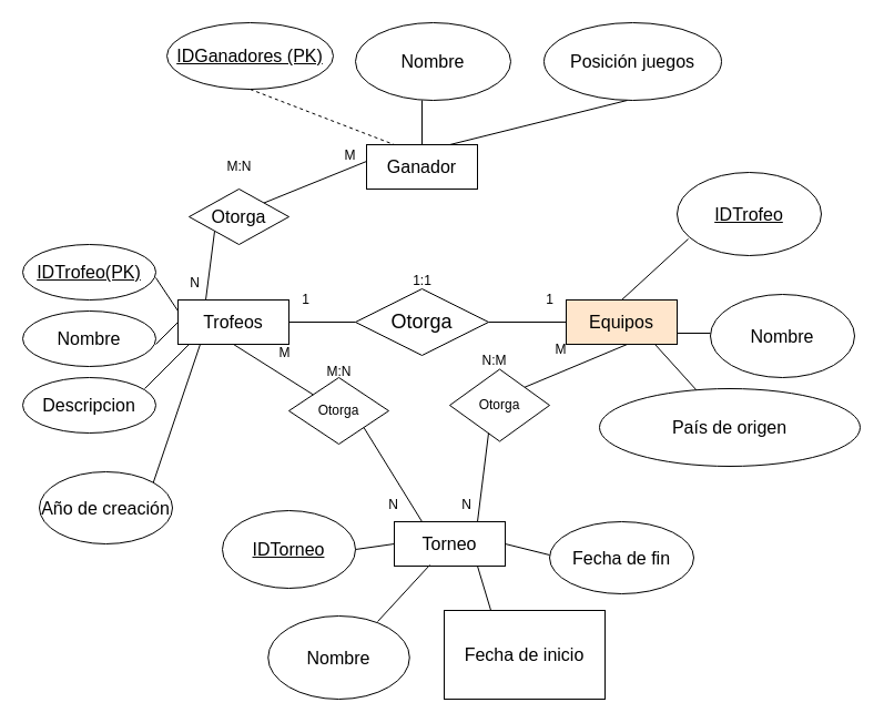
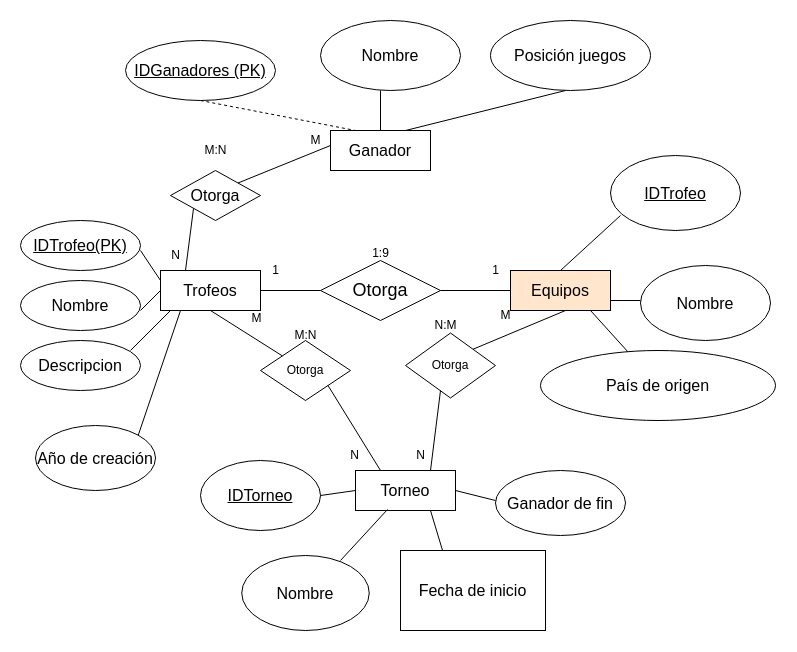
- <mxCell id="18" value="&lt;font style=&quot;font-size: 16px;&quot;&gt;&lt;u&gt;IDGanadores (PK)&lt;/u&gt;&lt;/font&gt;" style="ellipse;whiteSpace=wrap;html=1;align=center;" parent="1" vertex="1"><mxGeometry x="150" width="150" height="60" as="geometry" y="20" /></mxCell>
+ <mxCell id="18" value="&lt;font style=&quot;font-size: 16px;&quot;&gt;&lt;u&gt;IDGanadores (PK)&lt;/u&gt;&lt;/font&gt;" style="ellipse;whiteSpace=wrap;html=1;align=center;" parent="1" vertex="1"><mxGeometry x="125" y="40" width="150" height="60" as="geometry" /></mxCell>
- <mxCell id="45" value="1:1" style="text;html=1;align=center;verticalAlign=middle;resizable=0;points=[];autosize=1;strokeColor=none;fillColor=none;" vertex="1" parent="1"><mxGeometry x="360" y="238" width="40" height="30" as="geometry" /></mxCell>
+ <mxCell id="45" value="1:9" style="text;html=1;align=center;verticalAlign=middle;resizable=0;points=[];autosize=1;strokeColor=none;fillColor=none;" vertex="1" parent="1"><mxGeometry x="360" y="238" width="40" height="30" as="geometry" /></mxCell>
- <mxCell id="32" value="&lt;font style=&quot;font-size: 16px;&quot;&gt;Fecha de fin&lt;/font&gt;" style="ellipse;whiteSpace=wrap;html=1;" vertex="1" parent="1"><mxGeometry x="495" y="470" width="130" height="65" as="geometry" /></mxCell>
+ <mxCell id="32" value="&lt;font style=&quot;font-size: 16px;&quot;&gt;Ganador de fin&lt;/font&gt;" style="ellipse;whiteSpace=wrap;html=1;" vertex="1" parent="1"><mxGeometry x="495" y="470" width="130" height="65" as="geometry" /></mxCell>
